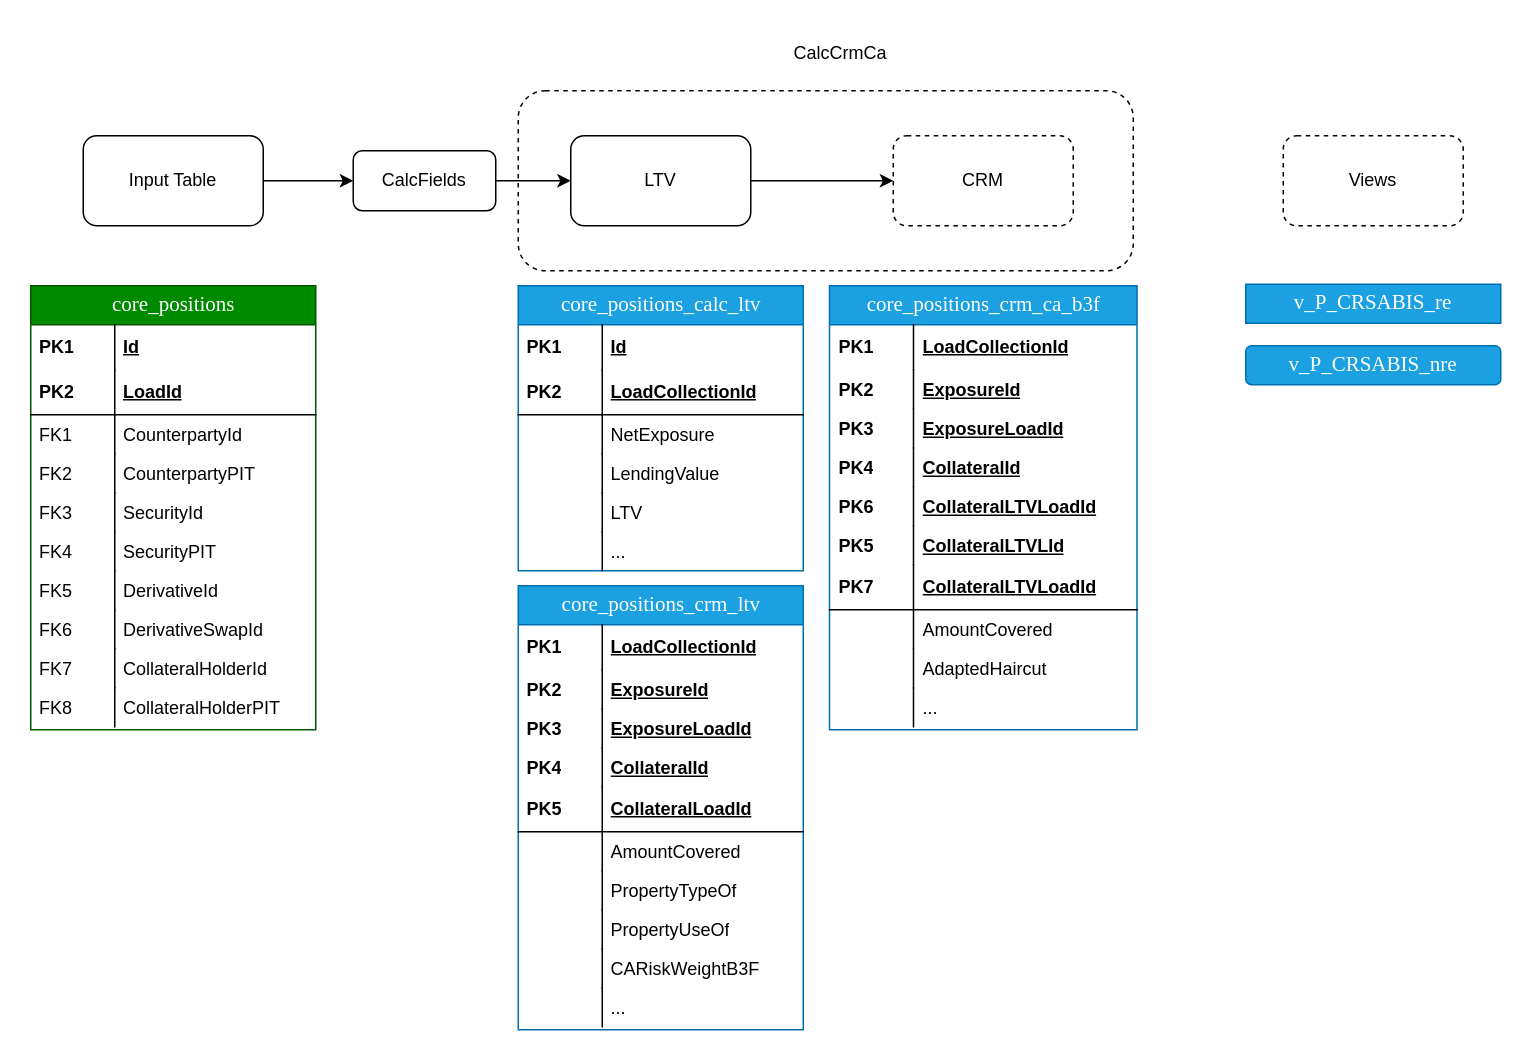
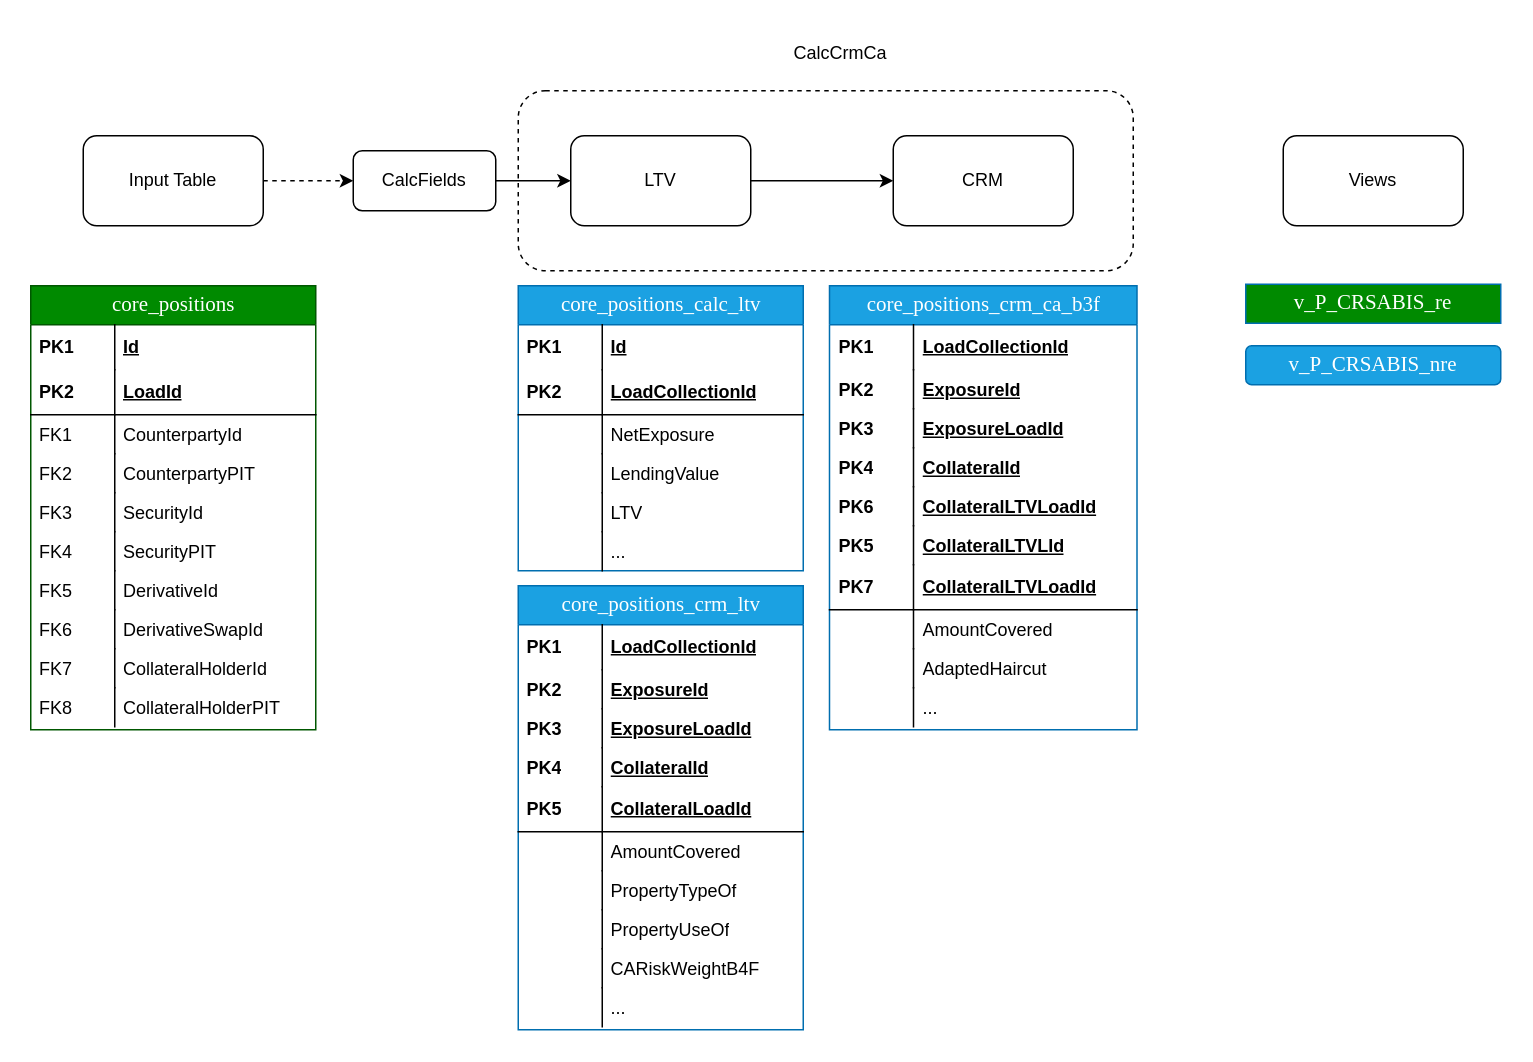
- <mxCell id="86" value="" style="endArrow=classic;html=1;rounded=0;entryX=0;entryY=0.5;entryDx=0;entryDy=0;exitX=1;exitY=0.5;exitDx=0;exitDy=0;" edge="1" parent="1" source="84" target="3"><mxGeometry width="50" height="50" relative="1" as="geometry"><mxPoint x="185" y="130" as="sourcePoint" /><mxPoint x="335" y="130" as="targetPoint" /></mxGeometry></mxCell>
+ <mxCell id="86" value="" style="endArrow=classic;html=1;rounded=0;entryX=0;entryY=0.5;entryDx=0;entryDy=0;exitX=1;exitY=0.5;exitDx=0;exitDy=0;dashed=1;" edge="1" parent="1" source="84" target="3"><mxGeometry width="50" height="50" relative="1" as="geometry"><mxPoint x="185" y="130" as="sourcePoint" /><mxPoint x="335" y="130" as="targetPoint" /></mxGeometry></mxCell>
- <mxCell id="5" value="CRM" style="rounded=1;whiteSpace=wrap;html=1;dashed=1;" vertex="1" parent="1"><mxGeometry x="595" y="90" width="120" height="60" as="geometry" /></mxCell>
+ <mxCell id="5" value="CRM" style="rounded=1;whiteSpace=wrap;html=1;" vertex="1" parent="1"><mxGeometry x="595" y="90" width="120" height="60" as="geometry" /></mxCell>
- <mxCell id="83" value="Views" style="rounded=1;whiteSpace=wrap;html=1;dashed=1;" vertex="1" parent="1"><mxGeometry x="855" y="90" width="120" height="60" as="geometry" /></mxCell>
+ <mxCell id="83" value="Views" style="rounded=1;whiteSpace=wrap;html=1;" vertex="1" parent="1"><mxGeometry x="855" y="90" width="120" height="60" as="geometry" /></mxCell>
- <mxCell id="87" value="v_P_CRSABIS_re" style="rounded=0;whiteSpace=wrap;html=1;fillColor=#1ba1e2;fontColor=#ffffff;strokeColor=#006EAF;fontFamily=Verdana;fontStyle=0;fontSize=14;" vertex="1" parent="1"><mxGeometry x="830" y="189" width="170" height="26" as="geometry" /></mxCell>
+ <mxCell id="87" value="v_P_CRSABIS_re" style="rounded=0;whiteSpace=wrap;html=1;fillColor=#008a00;fontColor=#ffffff;strokeColor=#006EAF;fontFamily=Verdana;fontStyle=0;fontSize=14;" vertex="1" parent="1"><mxGeometry x="830" y="189" width="170" height="26" as="geometry" /></mxCell>
- <mxCell id="58" value="CARiskWeightB3F" style="shape=partialRectangle;top=0;left=0;right=0;bottom=0;html=1;align=left;verticalAlign=top;fillColor=none;spacingLeft=60;spacingRight=4;whiteSpace=wrap;overflow=hidden;rotatable=0;points=[[0,0.5],[1,0.5]];portConstraint=eastwest;dropTarget=0;fontColor=#000000;" vertex="1" parent="41"><mxGeometry y="242" width="190" height="26" as="geometry" /></mxCell>
+ <mxCell id="58" value="CARiskWeightB4F" style="shape=partialRectangle;top=0;left=0;right=0;bottom=0;html=1;align=left;verticalAlign=top;fillColor=none;spacingLeft=60;spacingRight=4;whiteSpace=wrap;overflow=hidden;rotatable=0;points=[[0,0.5],[1,0.5]];portConstraint=eastwest;dropTarget=0;fontColor=#000000;" vertex="1" parent="41"><mxGeometry y="242" width="190" height="26" as="geometry" /></mxCell>
